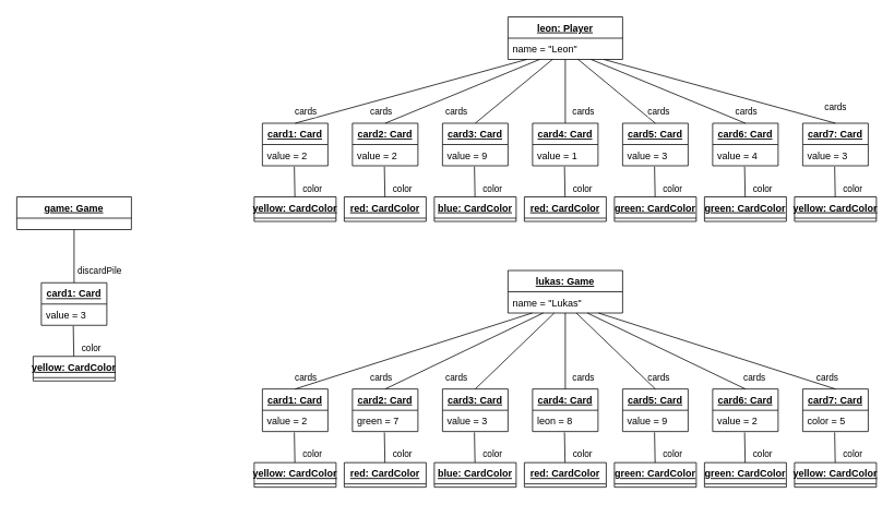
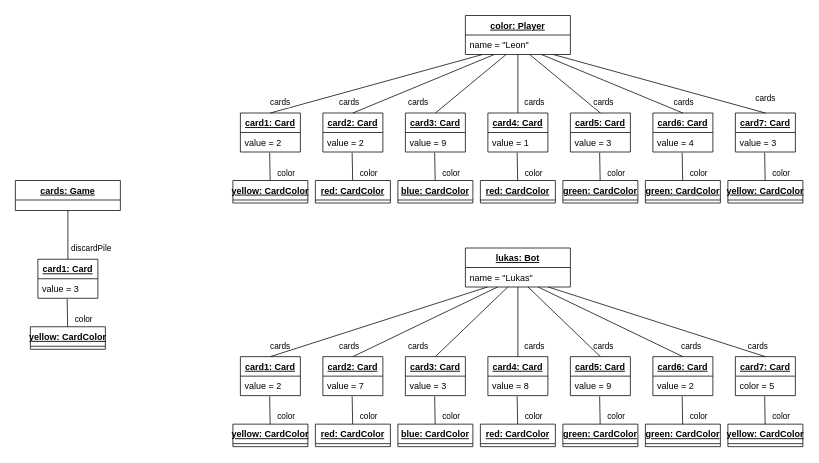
- <mxCell id="2" value="leon: Player" style="swimlane;fontStyle=5;childLayout=stackLayout;horizontal=1;startSize=26;fillColor=none;horizontalStack=0;resizeParent=1;resizeParentMax=0;resizeLast=0;collapsible=1;marginBottom=0;" parent="1" vertex="1"><mxGeometry x="620" y="20" width="140" height="52" as="geometry" /></mxCell>
+ <mxCell id="2" value="color: Player" style="swimlane;fontStyle=5;childLayout=stackLayout;horizontal=1;startSize=26;fillColor=none;horizontalStack=0;resizeParent=1;resizeParentMax=0;resizeLast=0;collapsible=1;marginBottom=0;" parent="1" vertex="1"><mxGeometry x="620" y="20" width="140" height="52" as="geometry" /></mxCell>
- <mxCell id="4" value="game: Game" style="swimlane;fontStyle=5;childLayout=stackLayout;horizontal=1;startSize=26;fillColor=none;horizontalStack=0;resizeParent=1;resizeParentMax=0;resizeLast=0;collapsible=1;marginBottom=0;" parent="1" vertex="1"><mxGeometry x="20" y="240" width="140" height="40" as="geometry" /></mxCell>
+ <mxCell id="4" value="cards: Game" style="swimlane;fontStyle=5;childLayout=stackLayout;horizontal=1;startSize=26;fillColor=none;horizontalStack=0;resizeParent=1;resizeParentMax=0;resizeLast=0;collapsible=1;marginBottom=0;" parent="1" vertex="1"><mxGeometry x="20" y="240" width="140" height="40" as="geometry" /></mxCell>
- <mxCell id="5" value="lukas: Game" style="swimlane;fontStyle=5;childLayout=stackLayout;horizontal=1;startSize=26;fillColor=none;horizontalStack=0;resizeParent=1;resizeParentMax=0;resizeLast=0;collapsible=1;marginBottom=0;" parent="1" vertex="1"><mxGeometry x="620" y="330" width="140" height="52" as="geometry" /></mxCell>
+ <mxCell id="5" value="lukas: Bot" style="swimlane;fontStyle=5;childLayout=stackLayout;horizontal=1;startSize=26;fillColor=none;horizontalStack=0;resizeParent=1;resizeParentMax=0;resizeLast=0;collapsible=1;marginBottom=0;" parent="1" vertex="1"><mxGeometry x="620" y="330" width="140" height="52" as="geometry" /></mxCell>
- <mxCell id="60" value="green = 7" style="text;strokeColor=none;fillColor=none;align=left;verticalAlign=top;spacingLeft=4;spacingRight=4;overflow=hidden;rotatable=0;points=[[0,0.5],[1,0.5]];portConstraint=eastwest;" parent="59" vertex="1"><mxGeometry y="26" width="80" height="26" as="geometry" /></mxCell>
+ <mxCell id="60" value="value = 7" style="text;strokeColor=none;fillColor=none;align=left;verticalAlign=top;spacingLeft=4;spacingRight=4;overflow=hidden;rotatable=0;points=[[0,0.5],[1,0.5]];portConstraint=eastwest;" parent="59" vertex="1"><mxGeometry y="26" width="80" height="26" as="geometry" /></mxCell>
- <mxCell id="68" value="leon = 8" style="text;strokeColor=none;fillColor=none;align=left;verticalAlign=top;spacingLeft=4;spacingRight=4;overflow=hidden;rotatable=0;points=[[0,0.5],[1,0.5]];portConstraint=eastwest;" parent="67" vertex="1"><mxGeometry y="26" width="80" height="26" as="geometry" /></mxCell>
+ <mxCell id="68" value="value = 8" style="text;strokeColor=none;fillColor=none;align=left;verticalAlign=top;spacingLeft=4;spacingRight=4;overflow=hidden;rotatable=0;points=[[0,0.5],[1,0.5]];portConstraint=eastwest;" parent="67" vertex="1"><mxGeometry y="26" width="80" height="26" as="geometry" /></mxCell>
